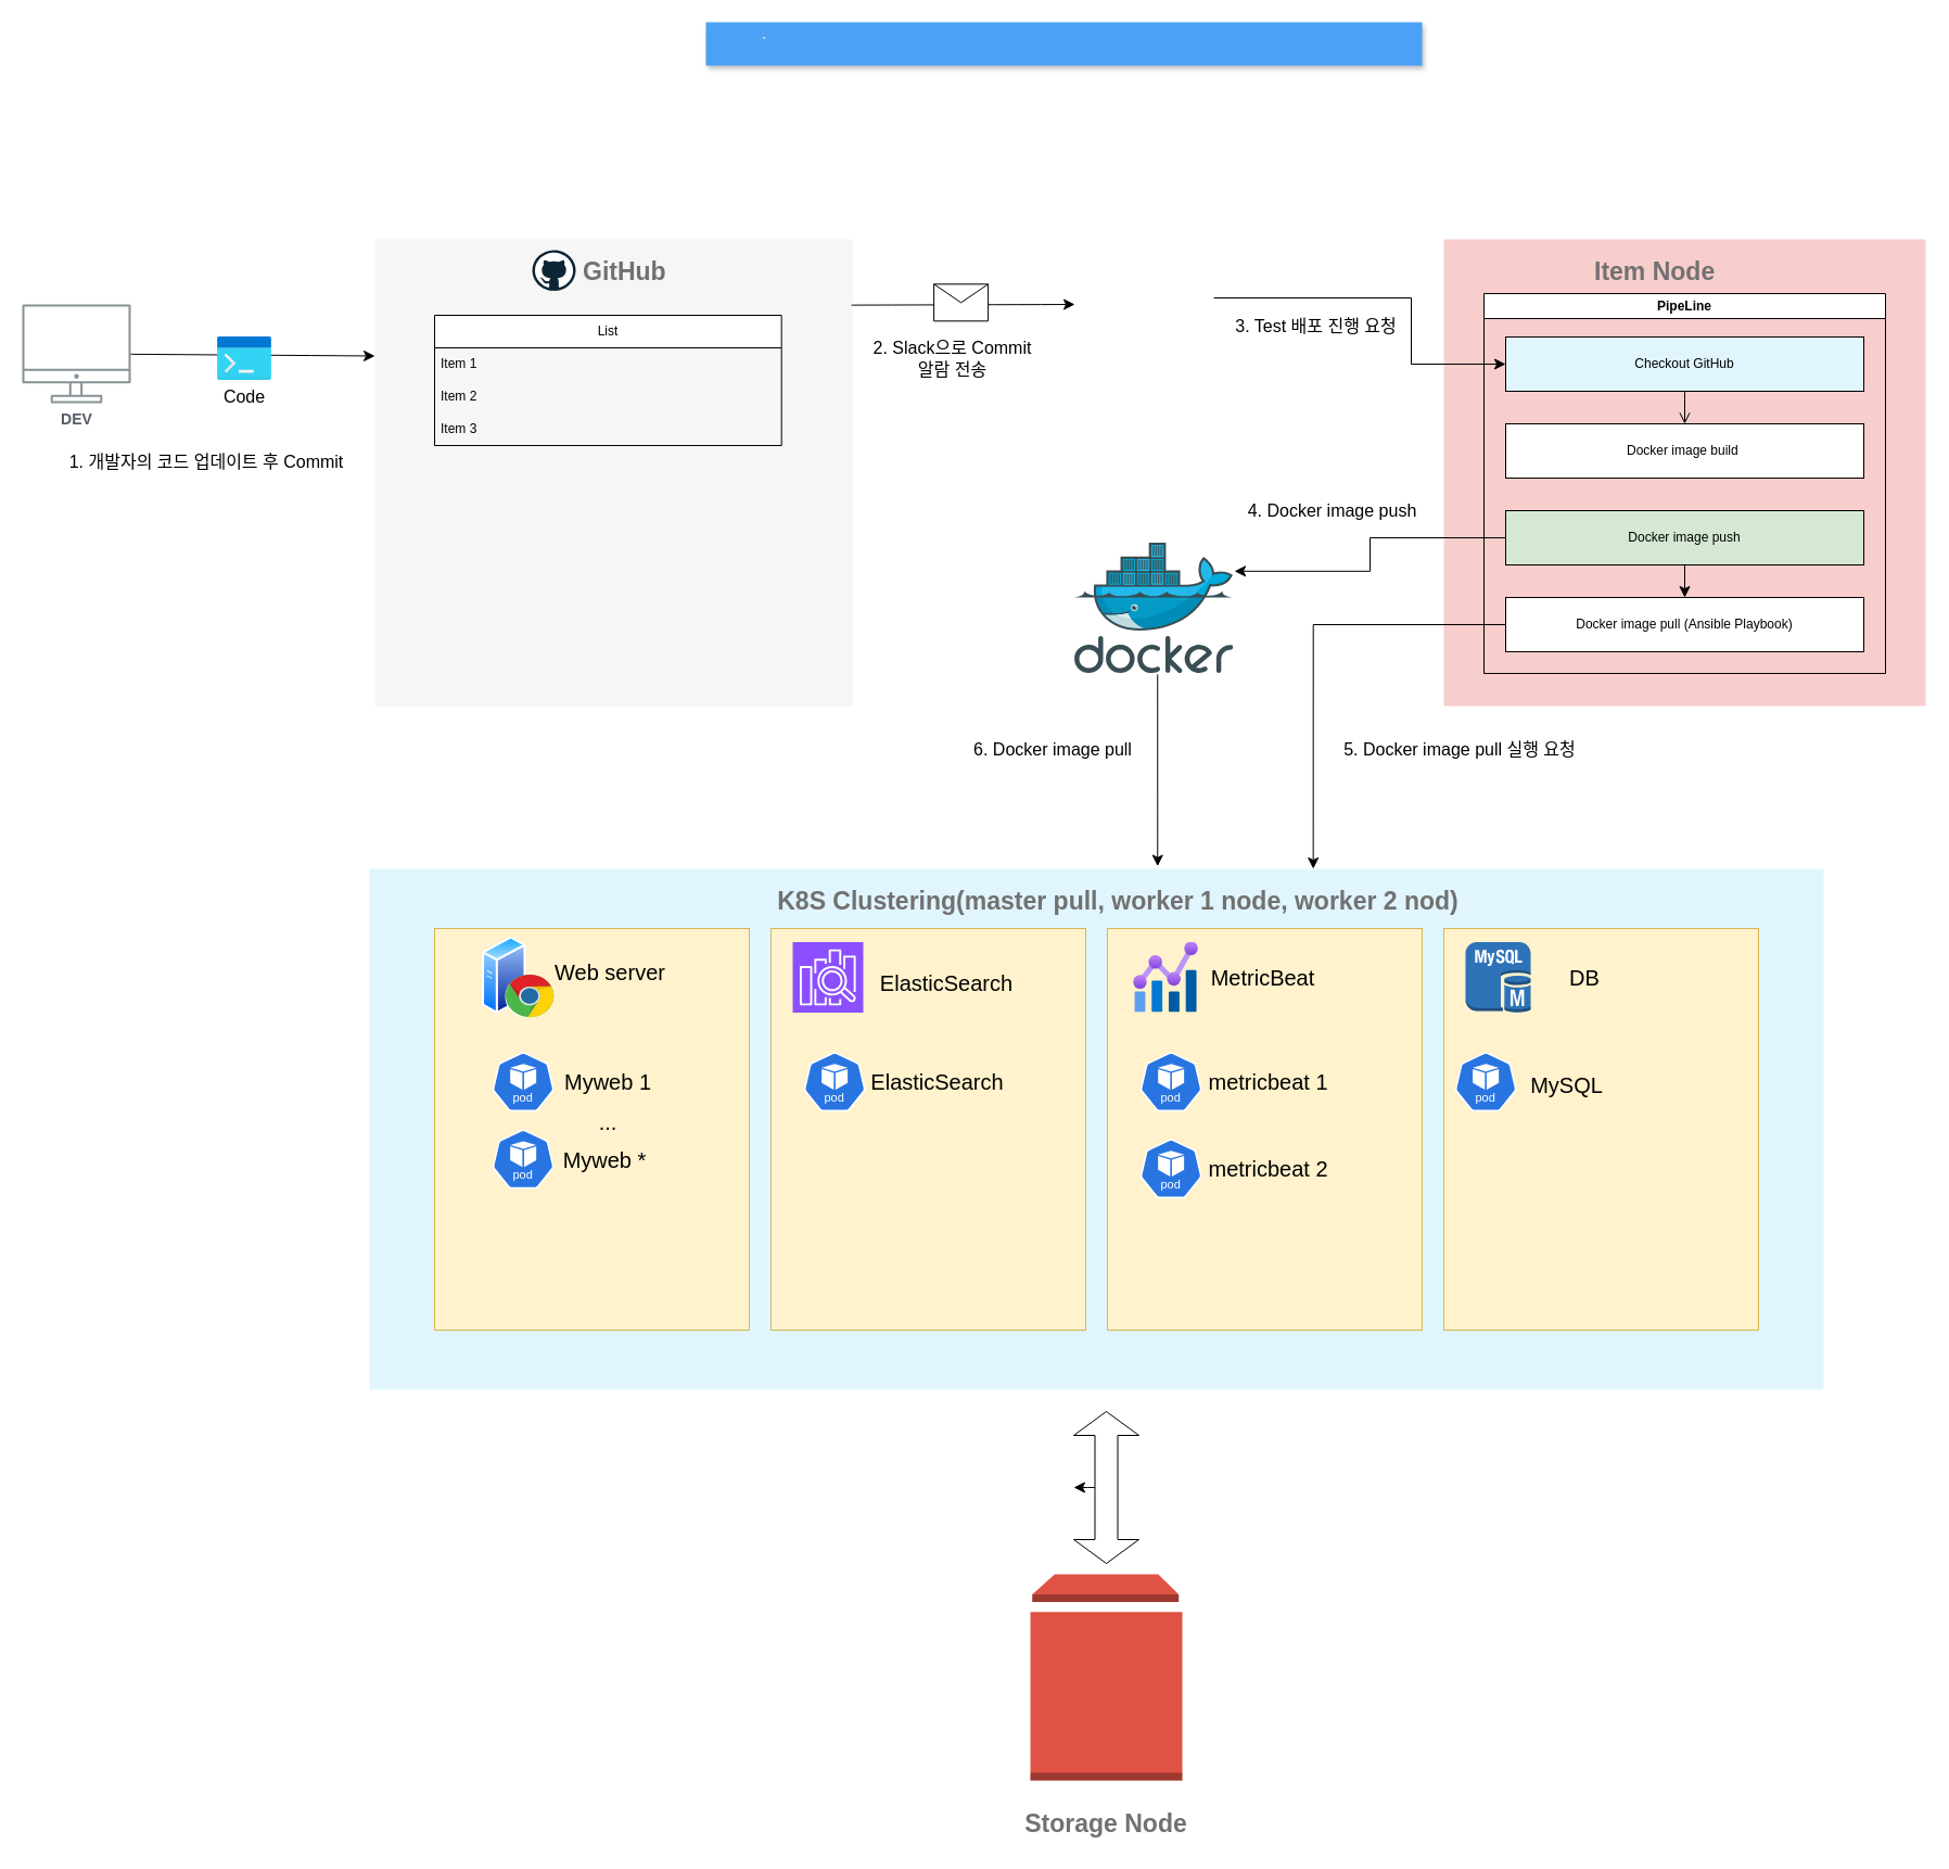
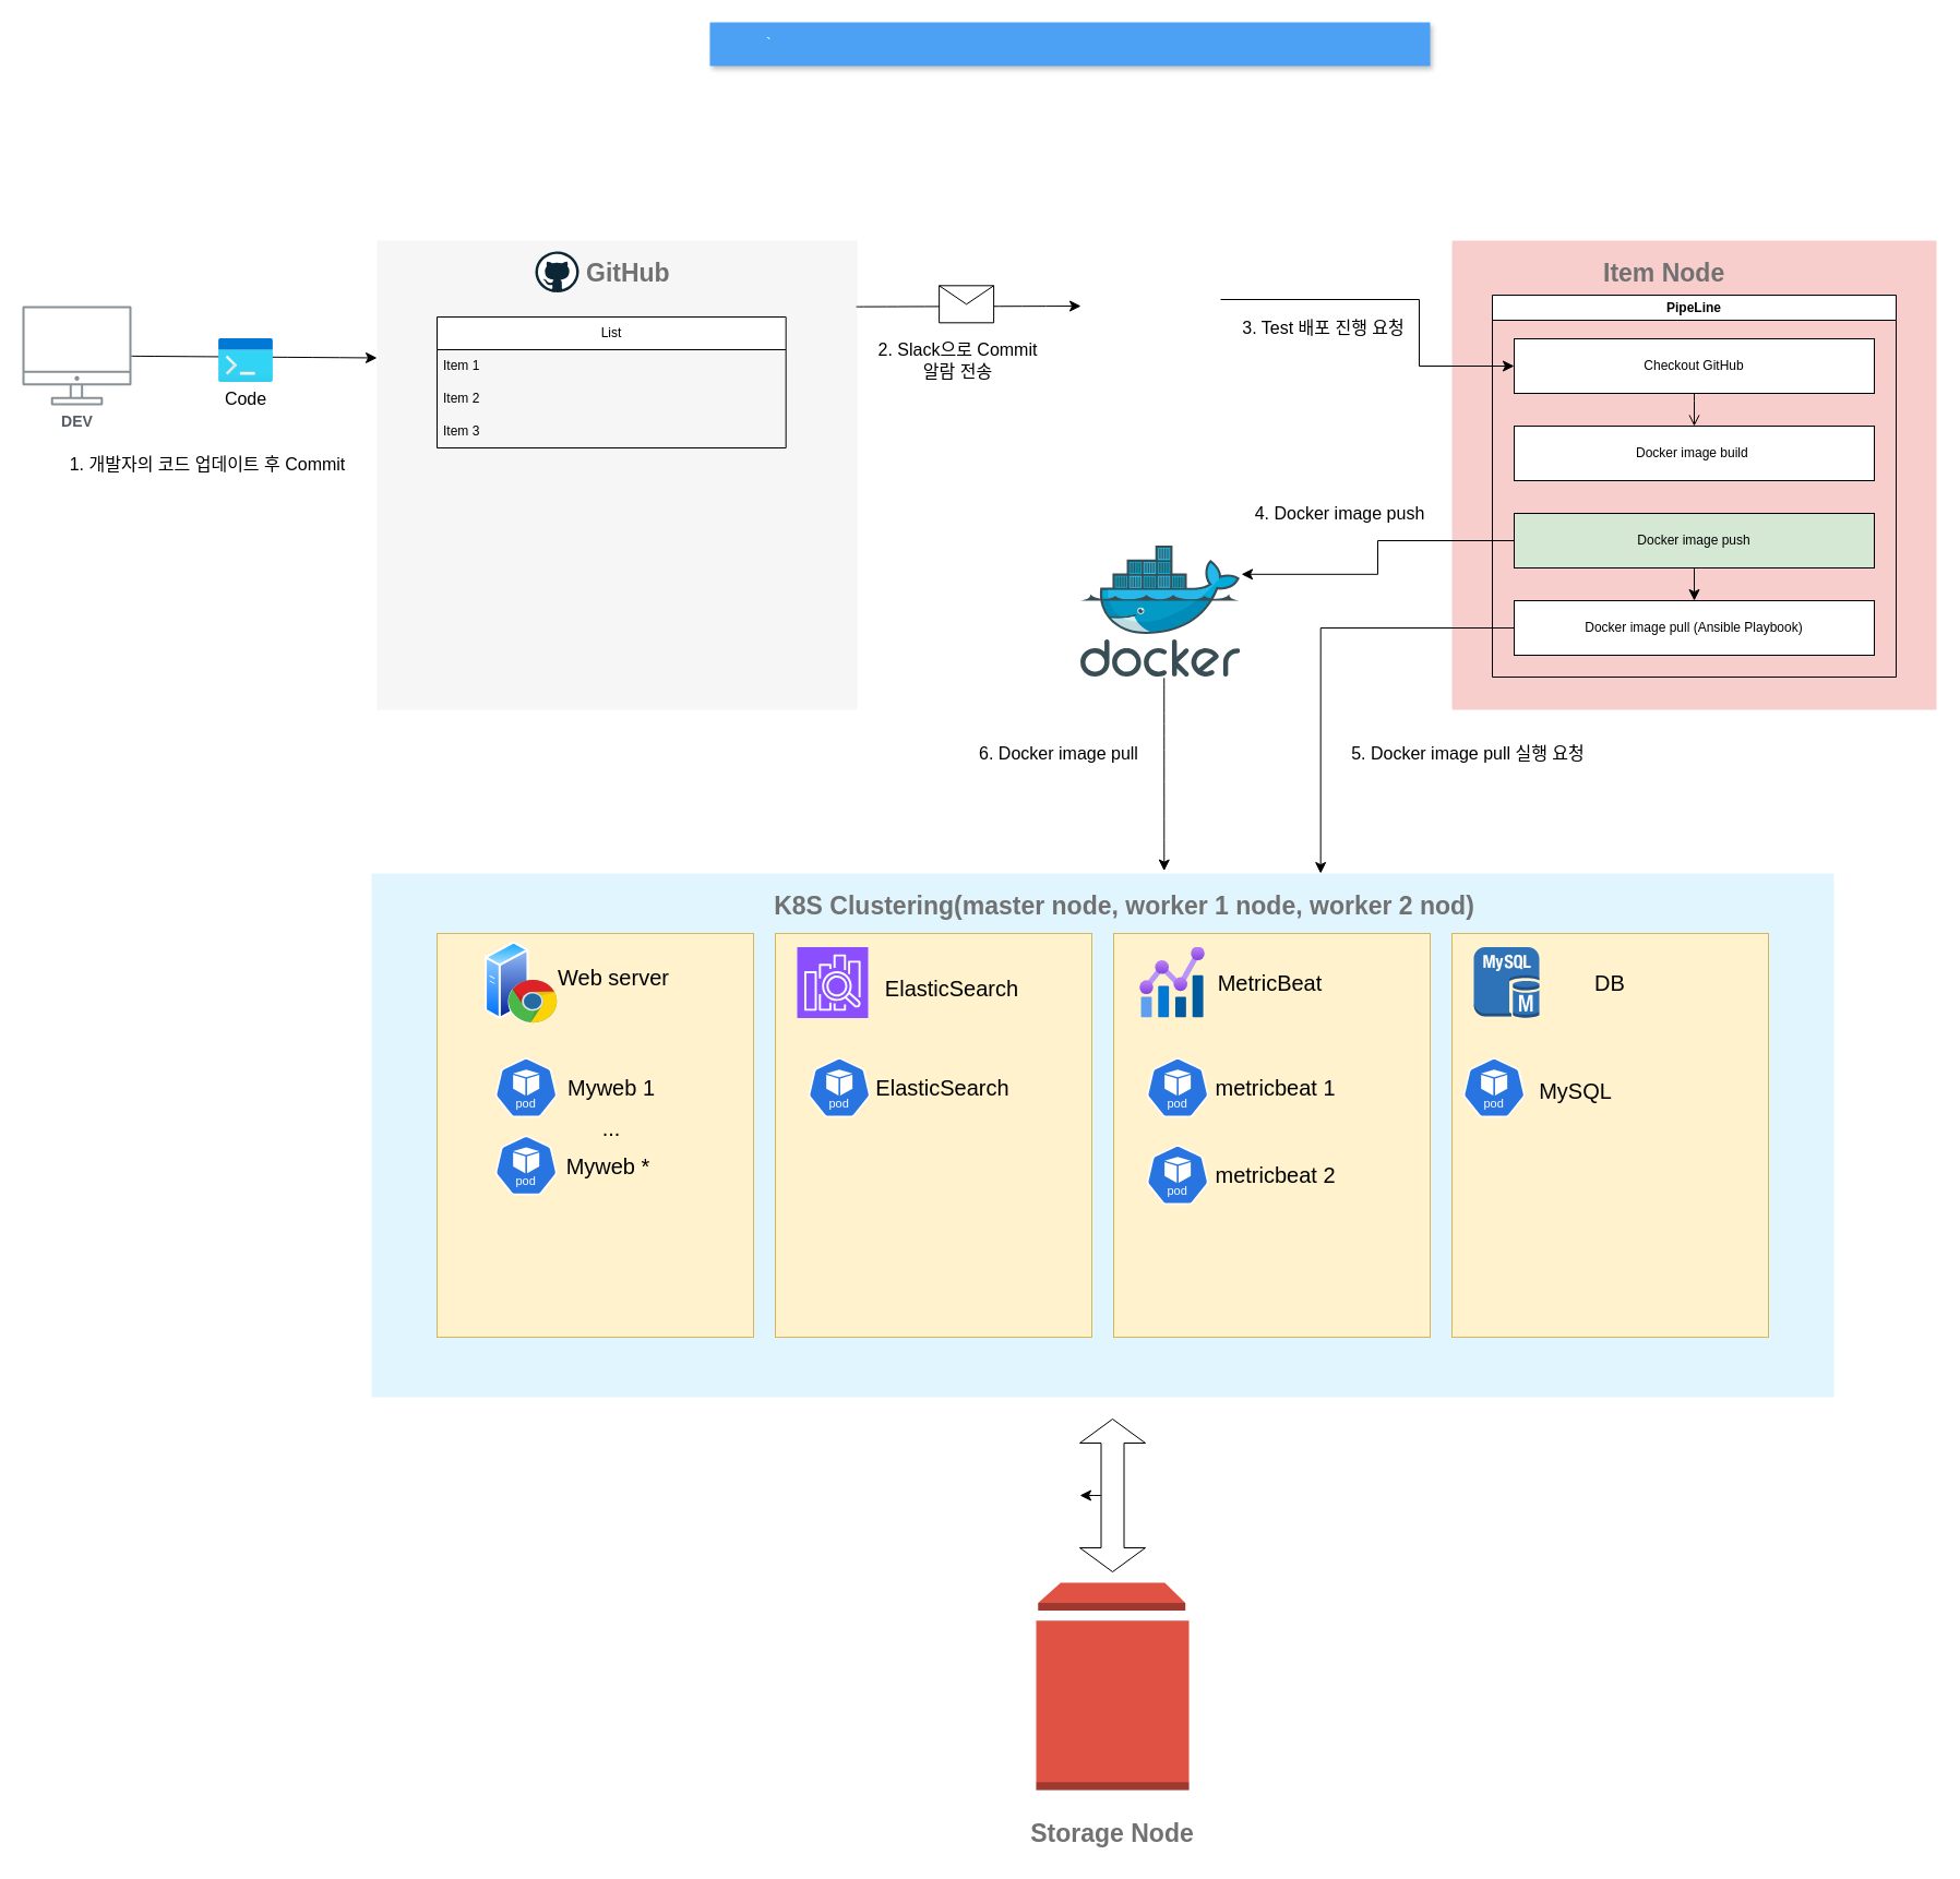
- <mxCell id="55" value="Checkout GitHub" style="whiteSpace=wrap;html=1;fillColor=#e1f5fe;" vertex="1" parent="54"><mxGeometry x="20" y="40" width="330" height="50" as="geometry" /></mxCell>
+ <mxCell id="55" value="Checkout GitHub" style="whiteSpace=wrap;html=1;" vertex="1" parent="54"><mxGeometry x="20" y="40" width="330" height="50" as="geometry" /></mxCell>
- <mxCell id="12" value="&lt;b style=&quot;text-align: left; text-wrap: nowrap; background-color: initial; color: rgb(113, 113, 113);&quot;&gt;&lt;font style=&quot;font-size: 23px;&quot;&gt;K8S Clustering(master pull, worker 1 node, worker 2 nod)&lt;/font&gt;&lt;/b&gt;" style="text;strokeColor=none;fillColor=none;html=1;align=center;verticalAlign=middle;whiteSpace=wrap;rounded=0;fontSize=16;" vertex="1" parent="1"><mxGeometry x="690" y="810" width="680" height="40" as="geometry" /></mxCell>
+ <mxCell id="12" value="&lt;b style=&quot;text-align: left; text-wrap: nowrap; background-color: initial; color: rgb(113, 113, 113);&quot;&gt;&lt;font style=&quot;font-size: 23px;&quot;&gt;K8S Clustering(master node, worker 1 node, worker 2 nod)&lt;/font&gt;&lt;/b&gt;" style="text;strokeColor=none;fillColor=none;html=1;align=center;verticalAlign=middle;whiteSpace=wrap;rounded=0;fontSize=16;" vertex="1" parent="1"><mxGeometry x="690" y="810" width="680" height="40" as="geometry" /></mxCell>
- <mxCell id="45" value="&lt;font style=&quot;font-size: 20px;&quot;&gt;DB&lt;/font&gt;" style="text;html=1;align=center;verticalAlign=middle;whiteSpace=wrap;rounded=0;fontSize=16;" vertex="1" parent="1"><mxGeometry x="1430" y="877.5" width="60" height="45" as="geometry" /></mxCell>
+ <mxCell id="45" value="&lt;font style=&quot;font-size: 20px;&quot;&gt;DB&lt;/font&gt;" style="text;html=1;align=center;verticalAlign=middle;whiteSpace=wrap;rounded=0;fontSize=16;" vertex="1" parent="1"><mxGeometry x="1445" y="877.5" width="60" height="45" as="geometry" /></mxCell>
